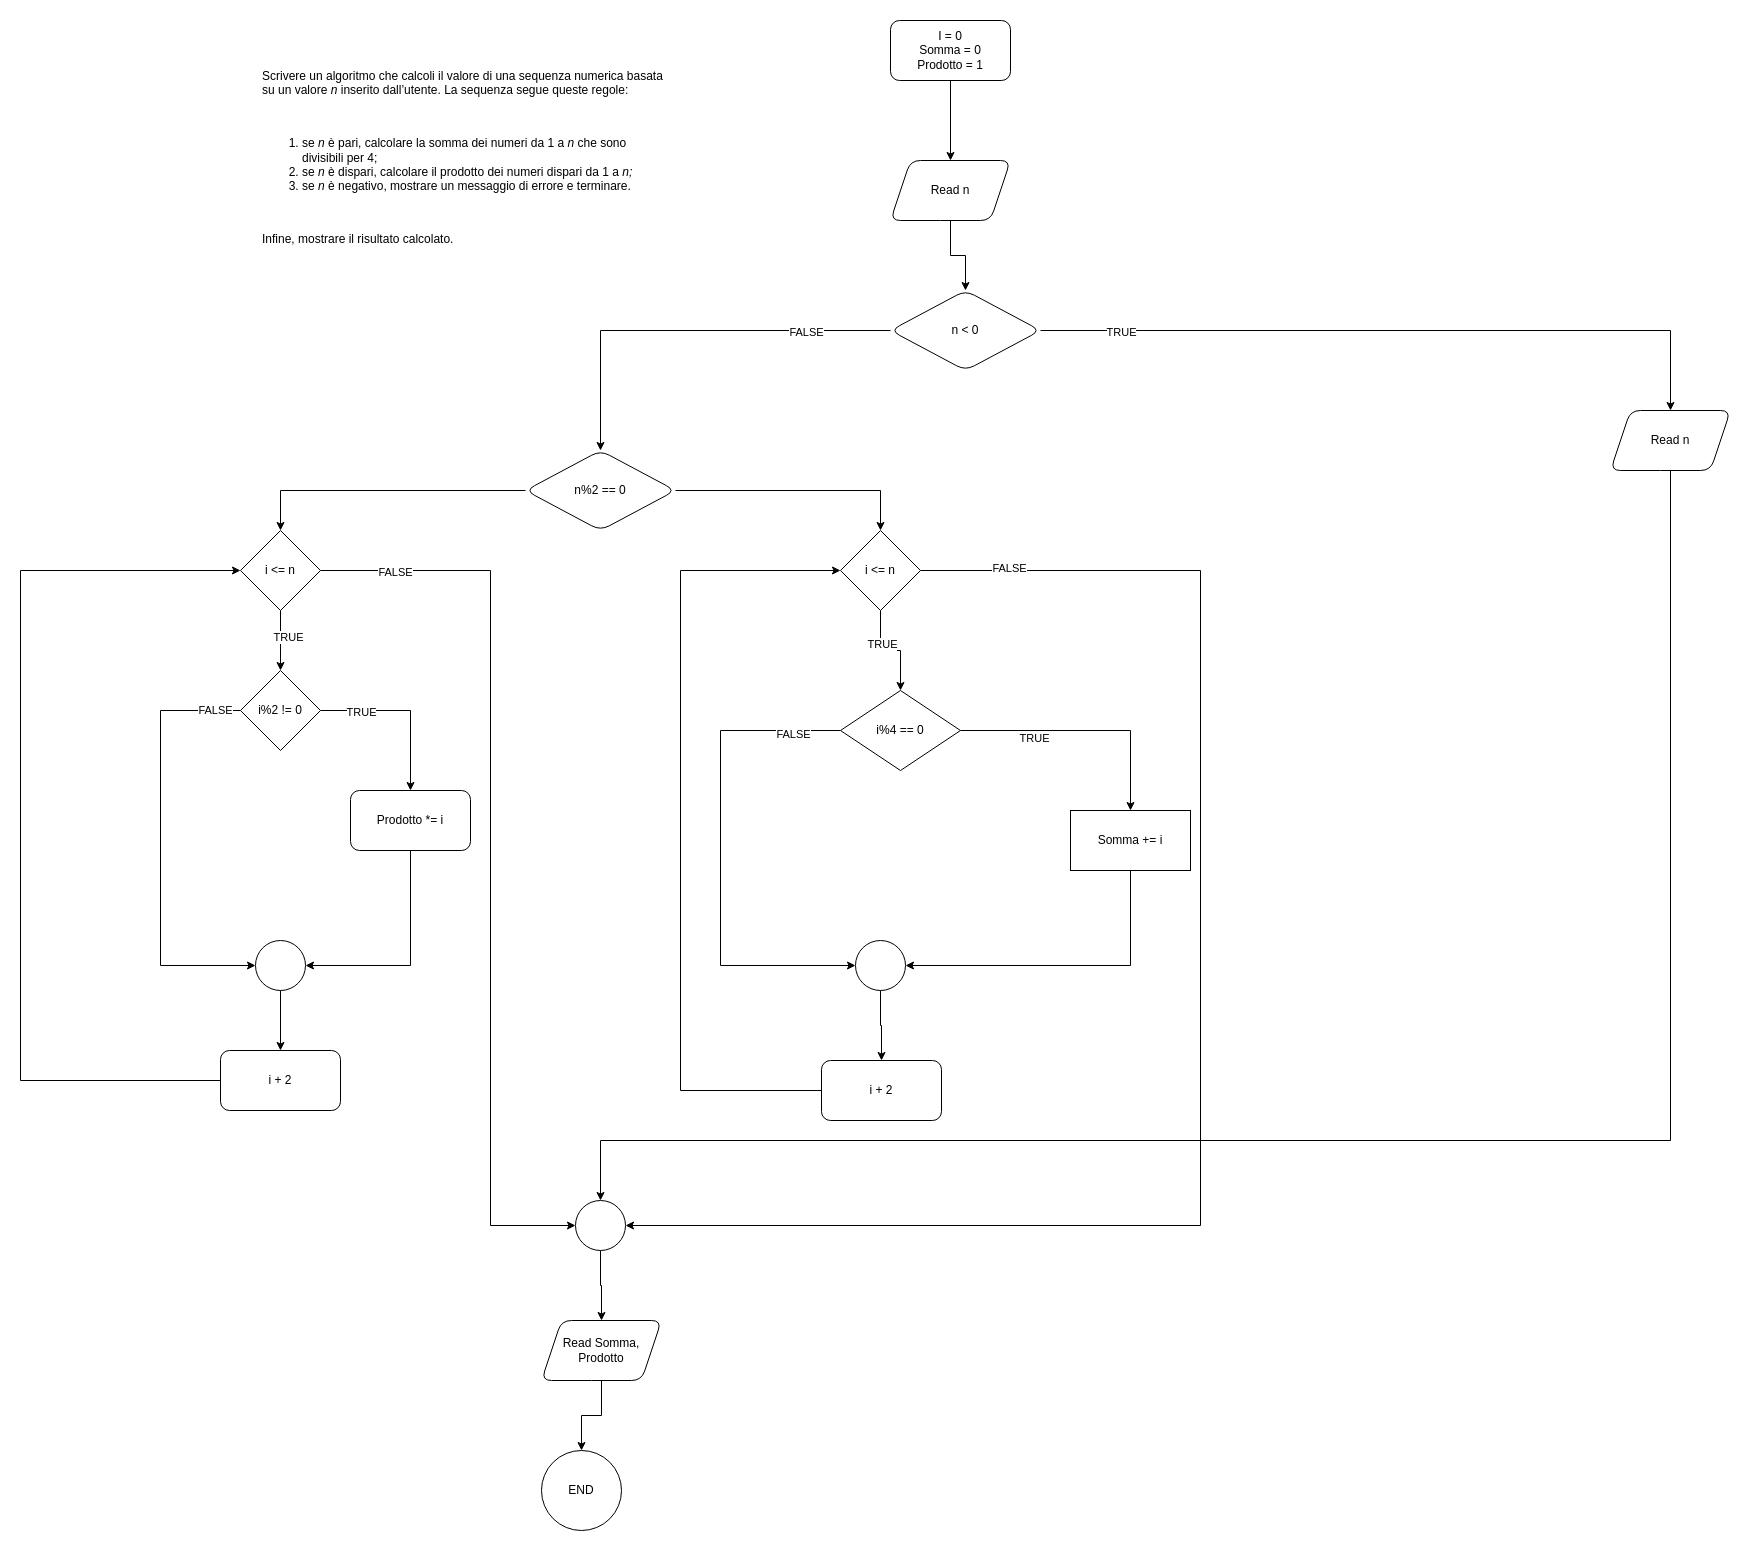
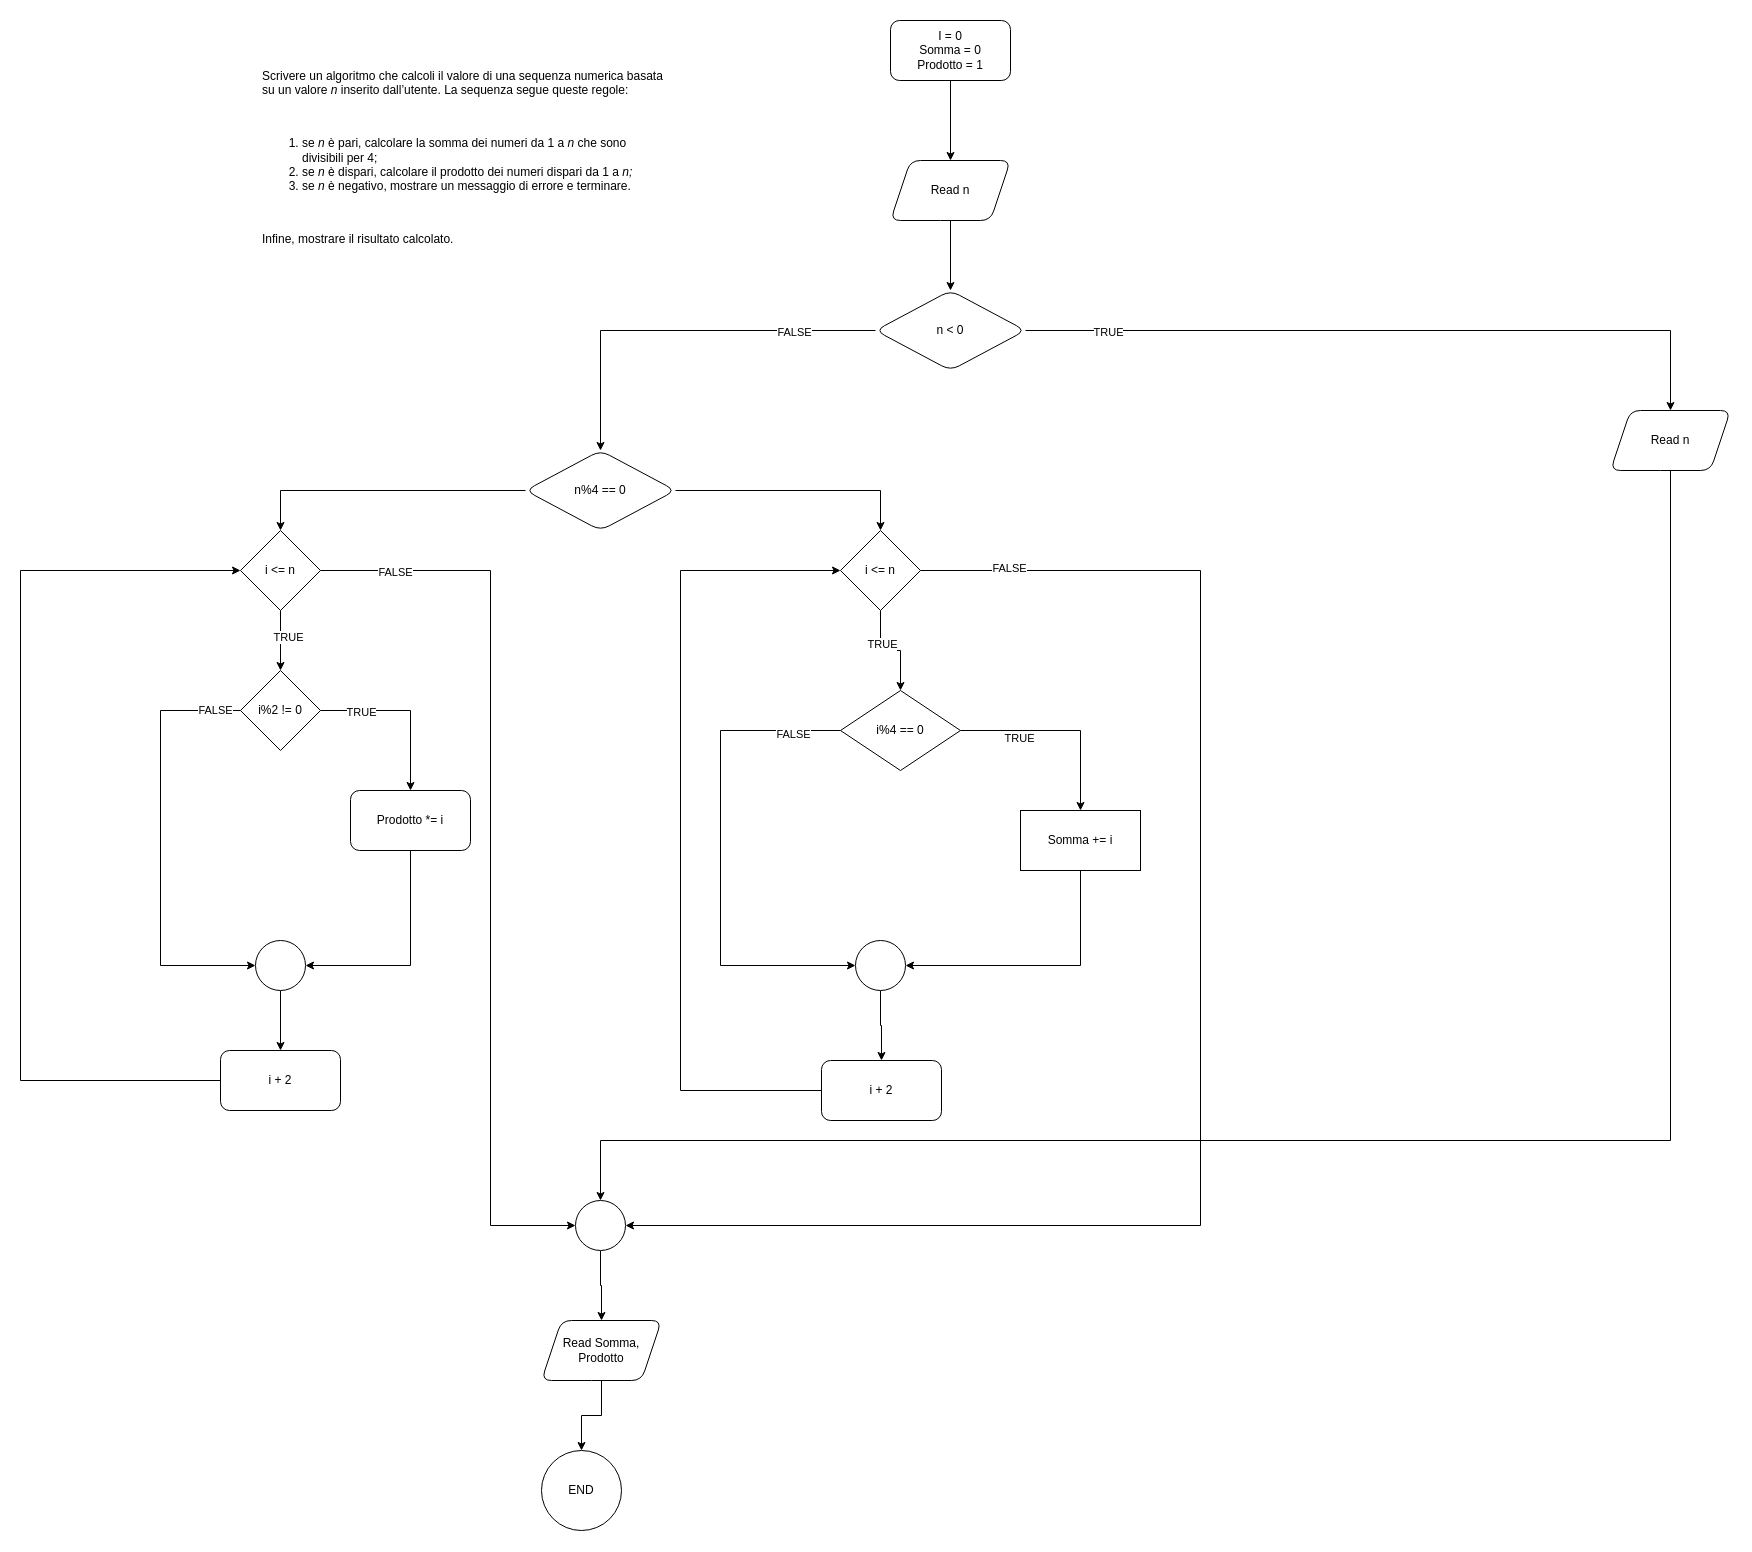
- <mxCell id="48" value="n &amp;lt; 0" style="rhombus;whiteSpace=wrap;html=1;rounded=1;" vertex="1" parent="1"><mxGeometry x="890" y="290" width="150" height="80" as="geometry" /></mxCell>
+ <mxCell id="48" value="n &amp;lt; 0" style="rhombus;whiteSpace=wrap;html=1;rounded=1;" vertex="1" parent="1"><mxGeometry x="875" y="290" width="150" height="80" as="geometry" /></mxCell>
- <mxCell id="9" value="n%2 == 0" style="rhombus;whiteSpace=wrap;html=1;rounded=1;" vertex="1" parent="1"><mxGeometry x="525" y="450" width="150" height="80" as="geometry" /></mxCell>
+ <mxCell id="9" value="n%4 == 0" style="rhombus;whiteSpace=wrap;html=1;rounded=1;" vertex="1" parent="1"><mxGeometry x="525" y="450" width="150" height="80" as="geometry" /></mxCell>
- <mxCell id="21" value="Somma += i" style="whiteSpace=wrap;html=1;" vertex="1" parent="1"><mxGeometry x="1070" y="810" width="120" height="60" as="geometry" /></mxCell>
+ <mxCell id="21" value="Somma += i" style="whiteSpace=wrap;html=1;" vertex="1" parent="1"><mxGeometry x="1020" y="810" width="120" height="60" as="geometry" /></mxCell>
